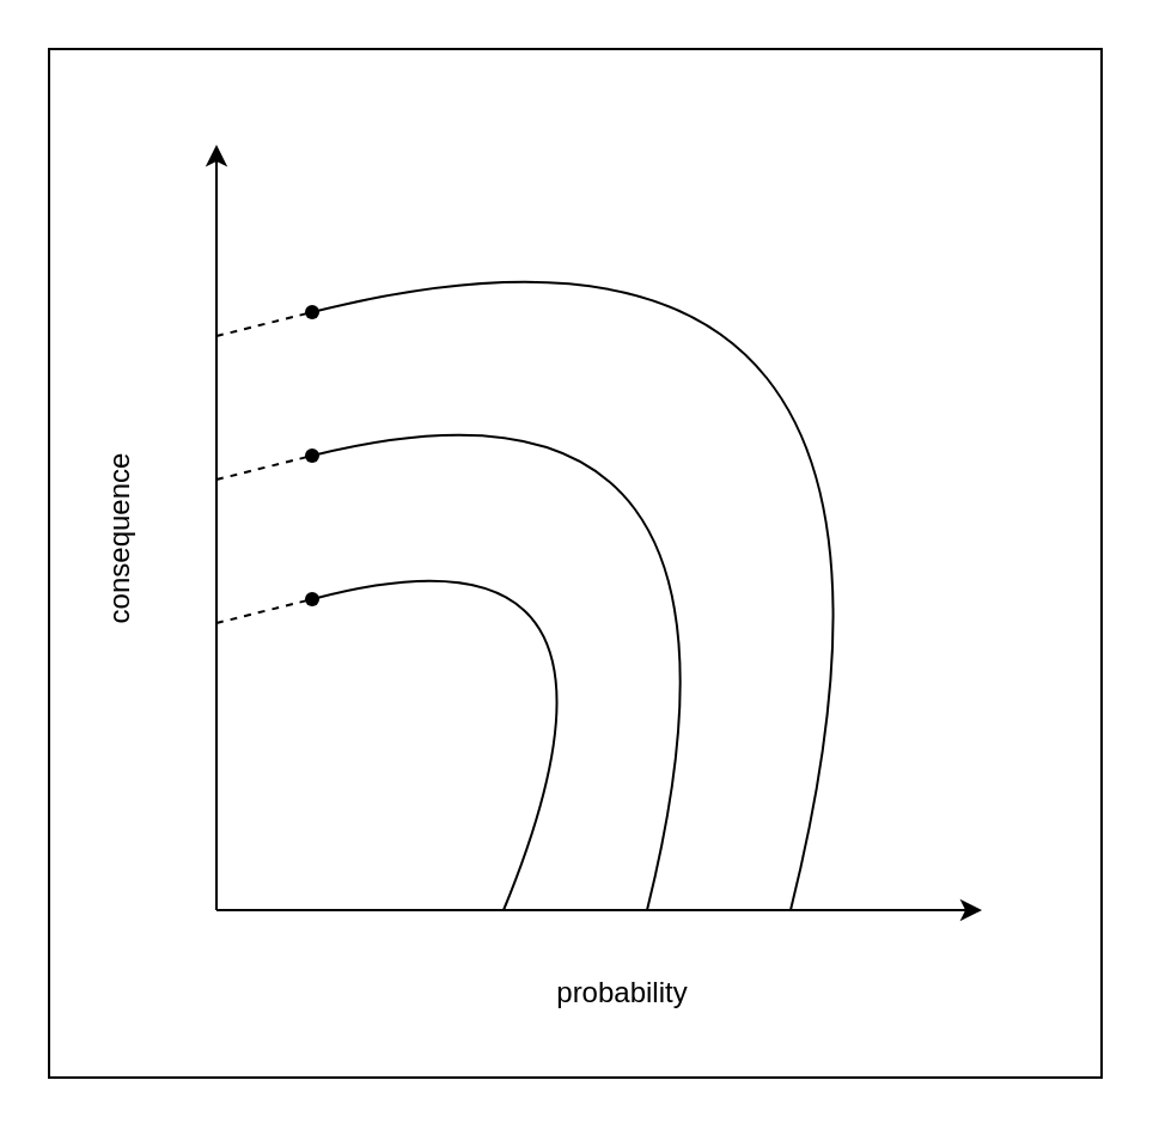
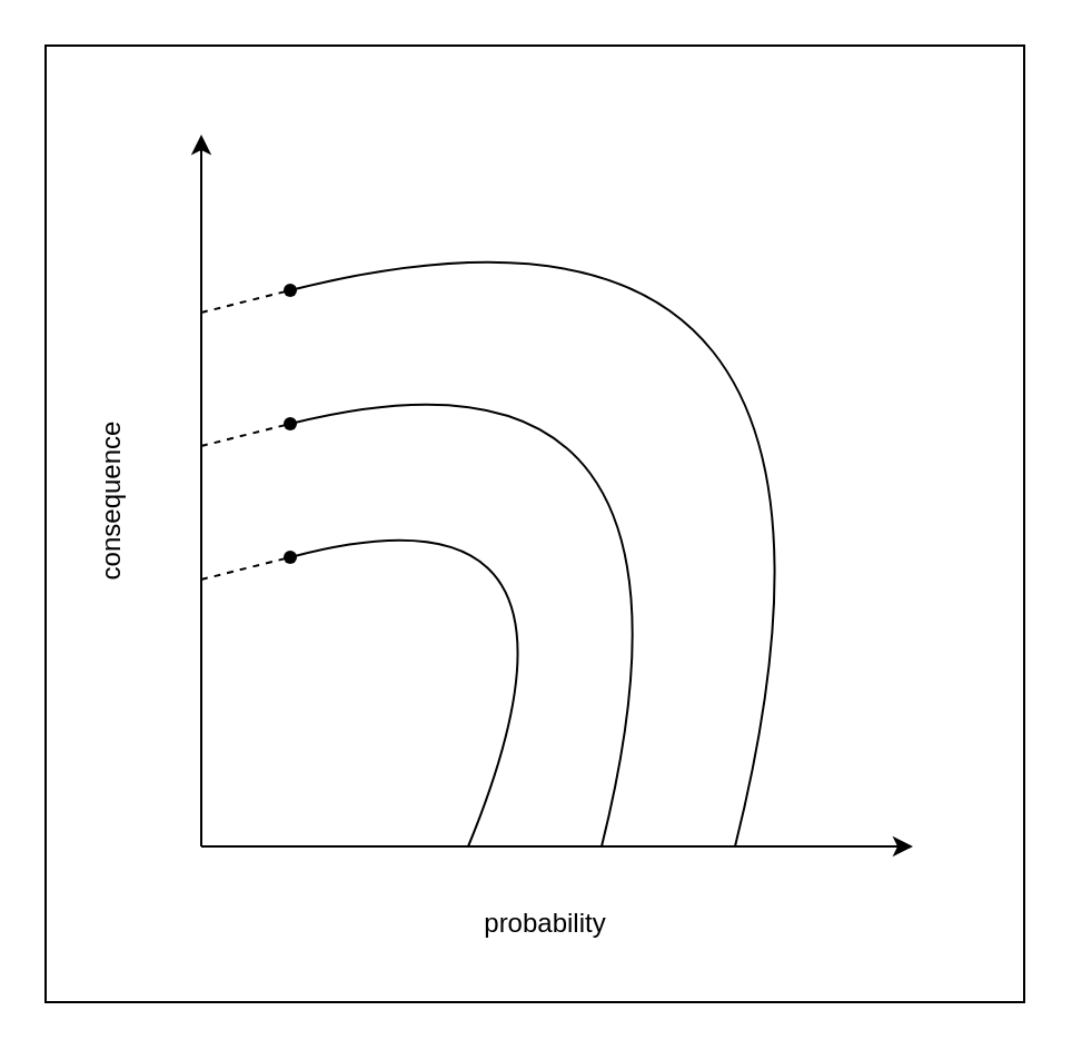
- <mxCell id="14" value="probability" style="text;html=1;strokeColor=none;fillColor=none;align=center;verticalAlign=middle;whiteSpace=wrap;rounded=0;" vertex="1" parent="1"><mxGeometry x="230" y="400" width="60" height="30" as="geometry" /></mxCell>
+ <mxCell id="14" value="probability" style="text;html=1;strokeColor=none;fillColor=none;align=center;verticalAlign=middle;whiteSpace=wrap;rounded=0;" vertex="1" parent="1"><mxGeometry x="215" y="400" width="60" height="30" as="geometry" /></mxCell>
